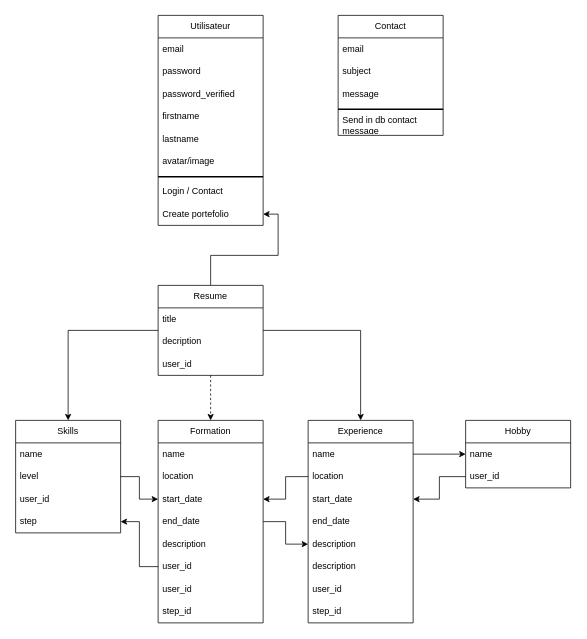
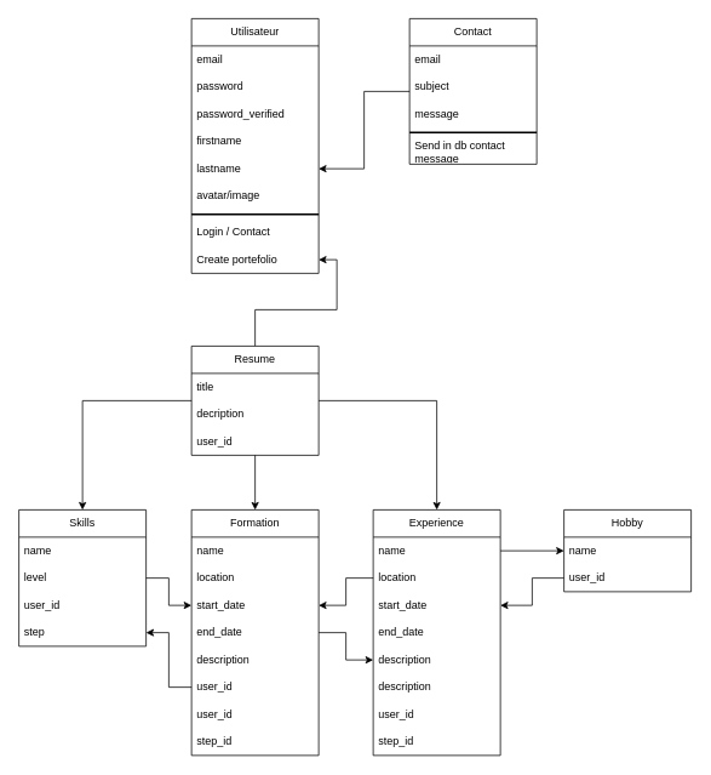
+ <mxCell id="12" style="edgeStyle=orthogonalEdgeStyle;rounded=0;orthogonalLoop=1;jettySize=auto;html=1;entryX=1;entryY=0.5;entryDx=0;entryDy=0;" edge="1" parent="1" source="13" target="7"><mxGeometry relative="1" as="geometry" /></mxCell>
- <mxCell id="22" value="" style="edgeStyle=orthogonalEdgeStyle;rounded=0;orthogonalLoop=1;jettySize=auto;html=1;entryX=0.5;entryY=0;entryDx=0;entryDy=0;dashed=1;" edge="1" parent="1" source="23" target="32"><mxGeometry relative="1" as="geometry" /></mxCell>
+ <mxCell id="22" value="" style="edgeStyle=orthogonalEdgeStyle;rounded=0;orthogonalLoop=1;jettySize=auto;html=1;entryX=0.5;entryY=0;entryDx=0;entryDy=0;" edge="1" parent="1" source="23" target="32"><mxGeometry relative="1" as="geometry" /></mxCell>
